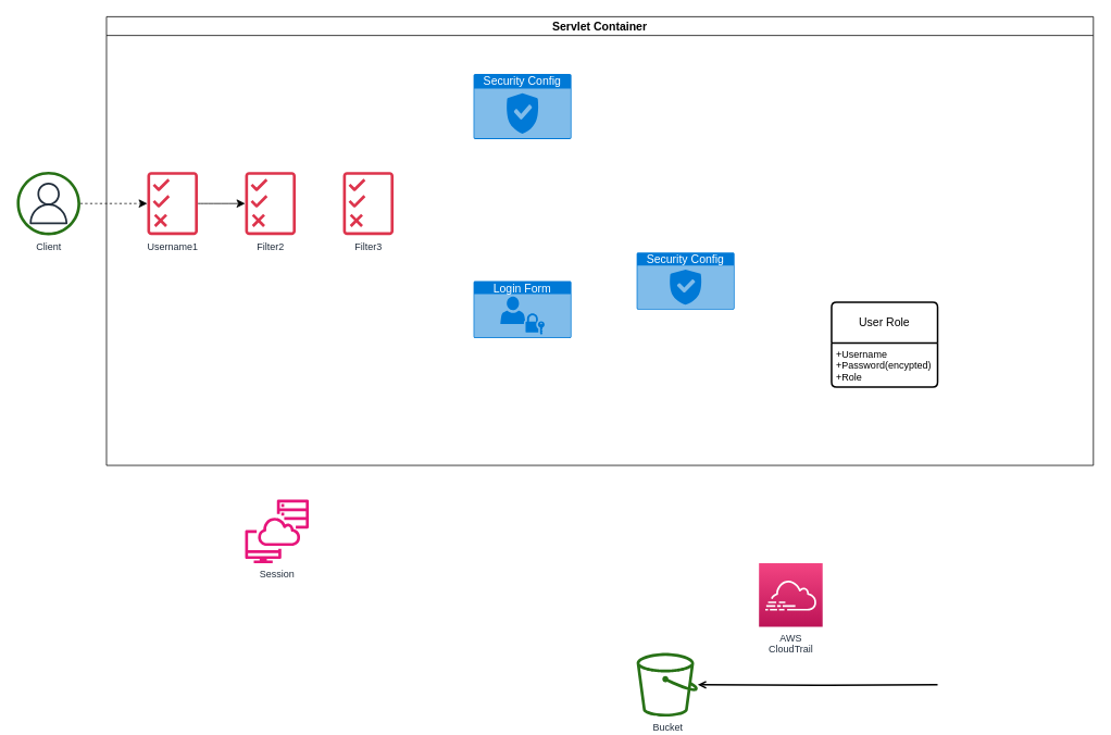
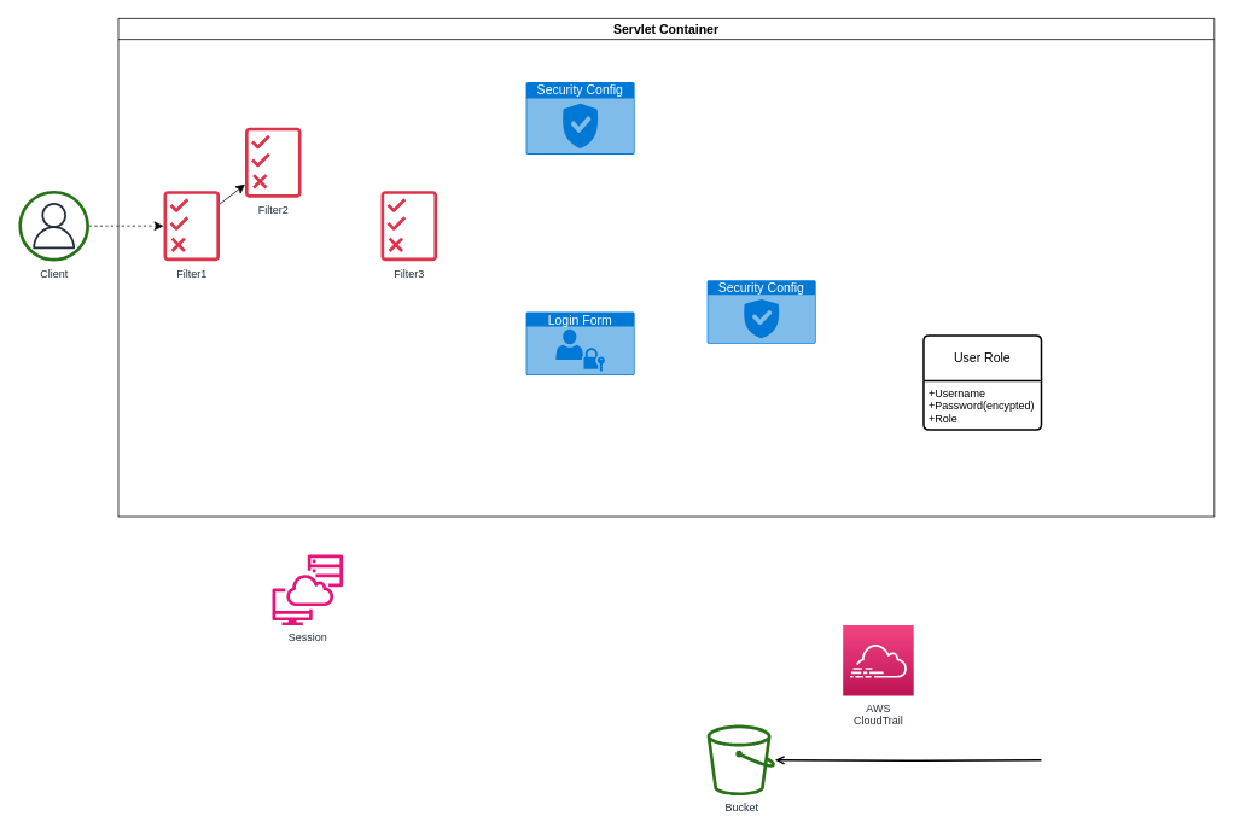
- <mxCell id="10" value="&lt;div&gt;&lt;span style=&quot;background-color: initial;&quot;&gt;Filter2&lt;/span&gt;&lt;br&gt;&lt;/div&gt;&lt;div&gt;&lt;span style=&quot;background-color: initial;&quot;&gt;&lt;br&gt;&lt;/span&gt;&lt;/div&gt;" style="sketch=0;outlineConnect=0;fontColor=#232F3E;gradientColor=none;fillColor=#DD344C;strokeColor=none;dashed=0;verticalLabelPosition=bottom;verticalAlign=top;align=center;html=1;fontSize=12;fontStyle=0;aspect=fixed;pointerEvents=1;shape=mxgraph.aws4.permissions;" parent="1" vertex="1"><mxGeometry x="300" y="210" width="62" height="78" as="geometry" /></mxCell>
+ <mxCell id="10" value="&lt;div&gt;&lt;span style=&quot;background-color: initial;&quot;&gt;Filter2&lt;/span&gt;&lt;br&gt;&lt;/div&gt;&lt;div&gt;&lt;span style=&quot;background-color: initial;&quot;&gt;&lt;br&gt;&lt;/span&gt;&lt;/div&gt;" style="sketch=0;outlineConnect=0;fontColor=#232F3E;gradientColor=none;fillColor=#DD344C;strokeColor=none;dashed=0;verticalLabelPosition=bottom;verticalAlign=top;align=center;html=1;fontSize=12;fontStyle=0;aspect=fixed;pointerEvents=1;shape=mxgraph.aws4.permissions;" parent="1" vertex="1"><mxGeometry x="270" y="140" width="62" height="78" as="geometry" /></mxCell>
- <mxCell id="9" value="&lt;div&gt;&lt;span style=&quot;background-color: initial;&quot;&gt;Username1&lt;/span&gt;&lt;br&gt;&lt;/div&gt;" style="sketch=0;outlineConnect=0;fontColor=#232F3E;gradientColor=none;fillColor=#DD344C;strokeColor=none;dashed=0;verticalLabelPosition=bottom;verticalAlign=top;align=center;html=1;fontSize=12;fontStyle=0;aspect=fixed;pointerEvents=1;shape=mxgraph.aws4.permissions;" parent="1" vertex="1"><mxGeometry x="180" y="210" width="62" height="78" as="geometry" /></mxCell>
+ <mxCell id="9" value="&lt;div&gt;&lt;span style=&quot;background-color: initial;&quot;&gt;Filter1&lt;/span&gt;&lt;br&gt;&lt;/div&gt;" style="sketch=0;outlineConnect=0;fontColor=#232F3E;gradientColor=none;fillColor=#DD344C;strokeColor=none;dashed=0;verticalLabelPosition=bottom;verticalAlign=top;align=center;html=1;fontSize=12;fontStyle=0;aspect=fixed;pointerEvents=1;shape=mxgraph.aws4.permissions;" parent="1" vertex="1"><mxGeometry x="180" y="210" width="62" height="78" as="geometry" /></mxCell>
